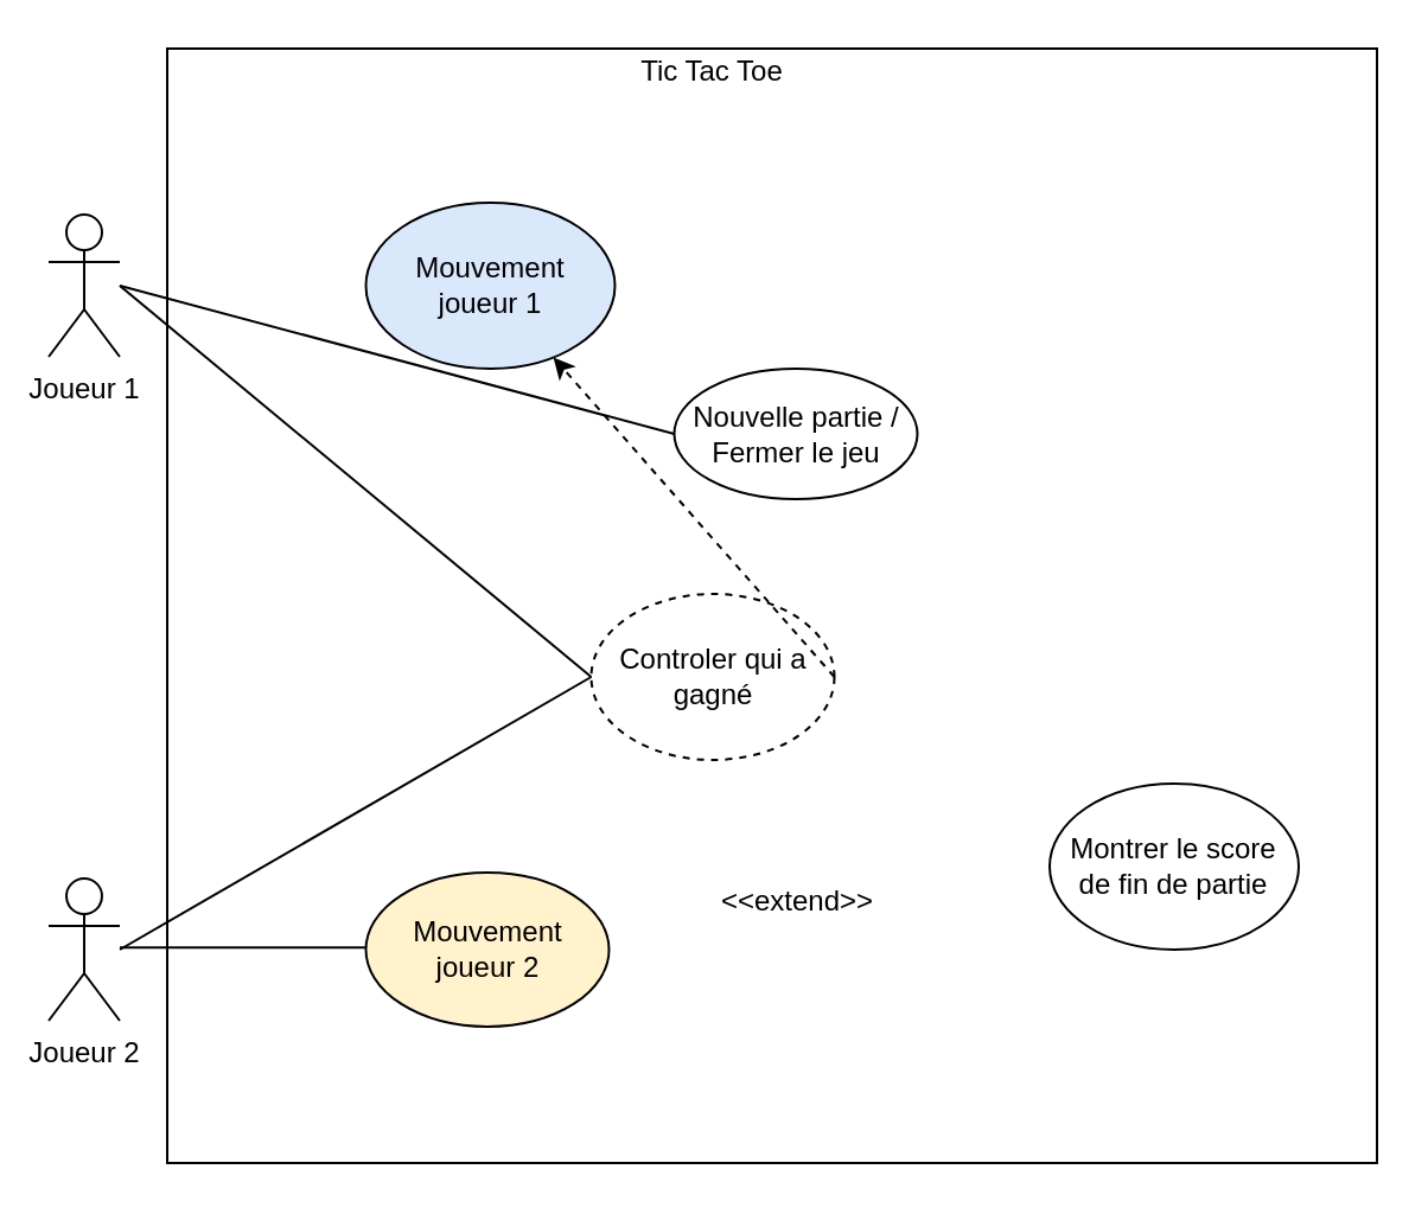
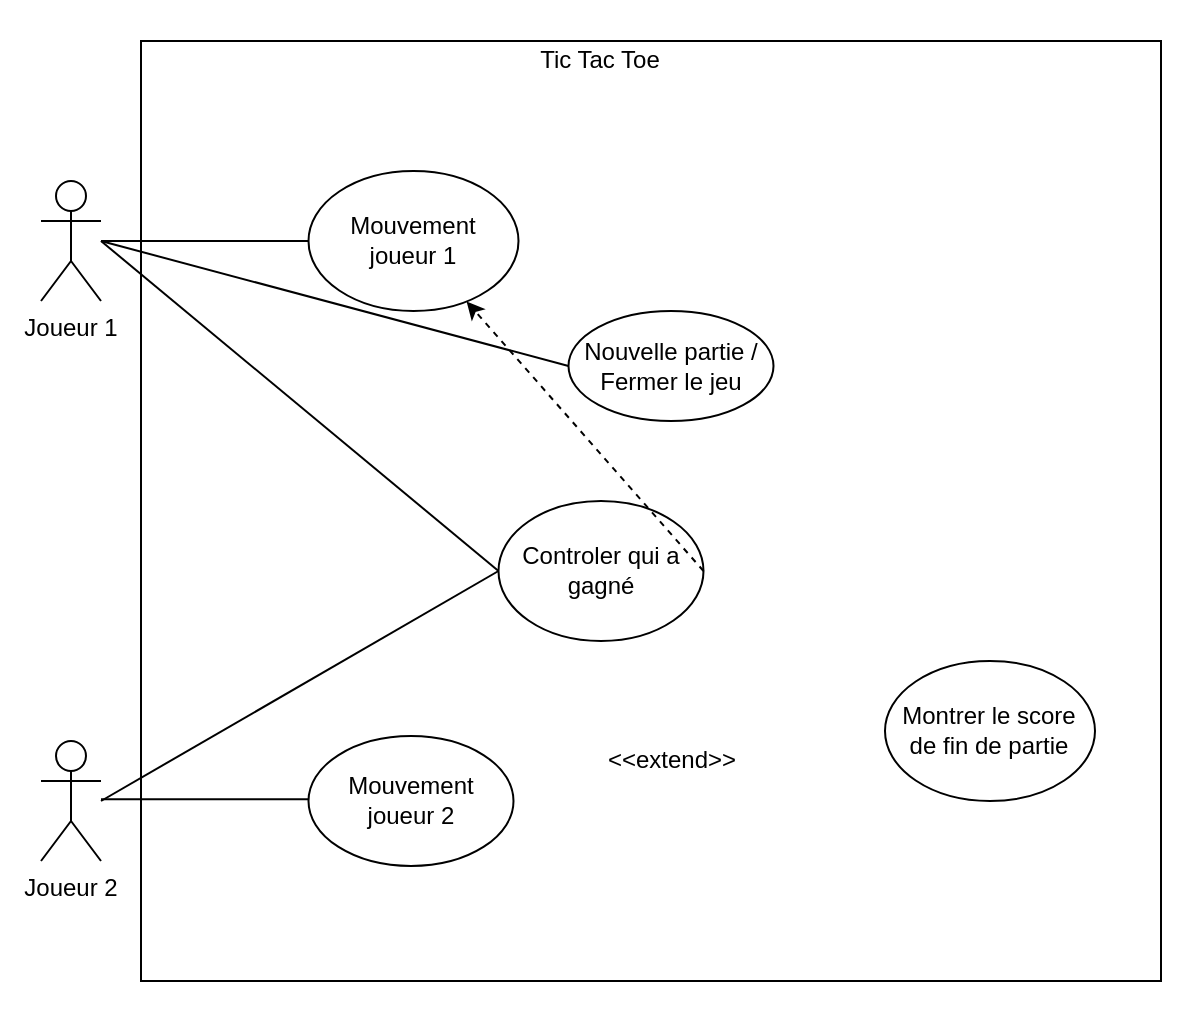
+ <mxCell id="11" value="" style="endArrow=none;html=1;entryX=0;entryY=0.5;entryDx=0;entryDy=0;" edge="1" parent="1" source="2" target="6"><mxGeometry width="50" height="50" relative="1" as="geometry"><mxPoint x="120" y="160" as="sourcePoint" /><mxPoint x="170" y="110" as="targetPoint" /></mxGeometry></mxCell>
- <mxCell id="6" value="Mouvement&lt;br&gt;joueur 1" style="ellipse;whiteSpace=wrap;html=1;fillColor=#dae8fc;" vertex="1" parent="1"><mxGeometry x="153.75" y="85" width="105" height="70" as="geometry" /></mxCell>
+ <mxCell id="6" value="Mouvement&lt;br&gt;joueur 1" style="ellipse;whiteSpace=wrap;html=1;" vertex="1" parent="1"><mxGeometry x="153.75" y="85" width="105" height="70" as="geometry" /></mxCell>
- <mxCell id="8" value="Controler qui a gagné" style="ellipse;whiteSpace=wrap;html=1;dashed=1;" vertex="1" parent="1"><mxGeometry x="248.75" y="250" width="102.5" height="70" as="geometry" /></mxCell>
+ <mxCell id="8" value="Controler qui a gagné" style="ellipse;whiteSpace=wrap;html=1;" vertex="1" parent="1"><mxGeometry x="248.75" y="250" width="102.5" height="70" as="geometry" /></mxCell>
- <mxCell id="7" value="&lt;span&gt;Mouvement&lt;br&gt;joueur 2&lt;/span&gt;" style="ellipse;whiteSpace=wrap;html=1;fillColor=#fff2cc;" vertex="1" parent="1"><mxGeometry x="153.75" y="367.5" width="102.5" height="65" as="geometry" /></mxCell>
+ <mxCell id="7" value="&lt;span&gt;Mouvement&lt;br&gt;joueur 2&lt;/span&gt;" style="ellipse;whiteSpace=wrap;html=1;" vertex="1" parent="1"><mxGeometry x="153.75" y="367.5" width="102.5" height="65" as="geometry" /></mxCell>
